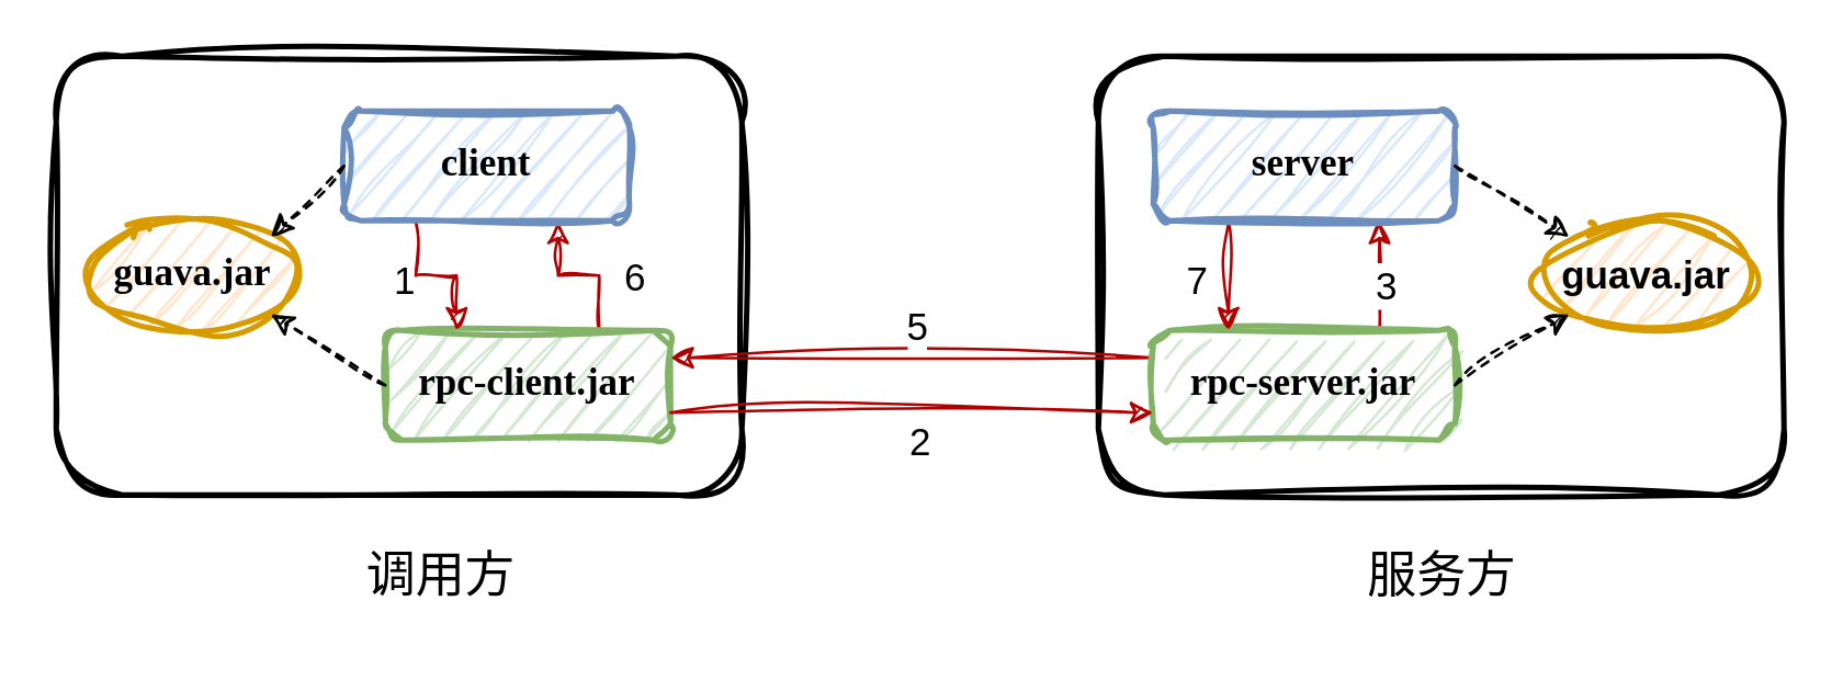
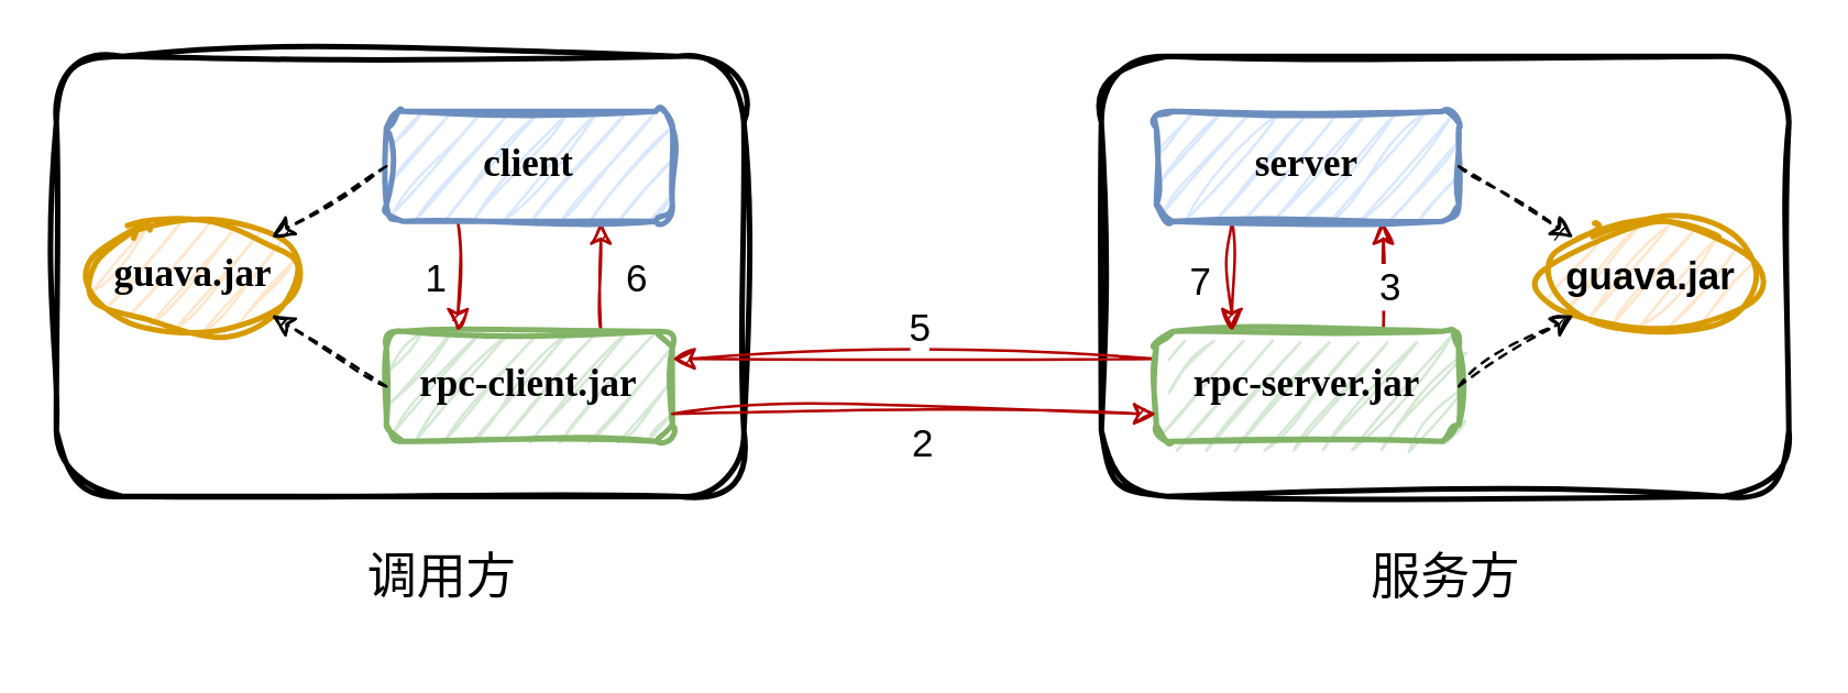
- <mxCell id="8" value="&lt;font face=&quot;Comic Sans MS&quot; style=&quot;font-size: 14px;&quot;&gt;&lt;b&gt;client&lt;/b&gt;&lt;/font&gt;" style="rounded=1;whiteSpace=wrap;html=1;fillColor=#dae8fc;strokeColor=#6c8ebf;sketch=1;curveFitting=1;jiggle=2;strokeWidth=2;" vertex="1" parent="1"><mxGeometry x="125" y="40" width="104" height="40" as="geometry" /></mxCell>
+ <mxCell id="8" value="&lt;font face=&quot;Comic Sans MS&quot; style=&quot;font-size: 14px;&quot;&gt;&lt;b&gt;client&lt;/b&gt;&lt;/font&gt;" style="rounded=1;whiteSpace=wrap;html=1;fillColor=#dae8fc;strokeColor=#6c8ebf;sketch=1;curveFitting=1;jiggle=2;strokeWidth=2;" vertex="1" parent="1"><mxGeometry x="140" y="40" width="104" height="40" as="geometry" /></mxCell>
